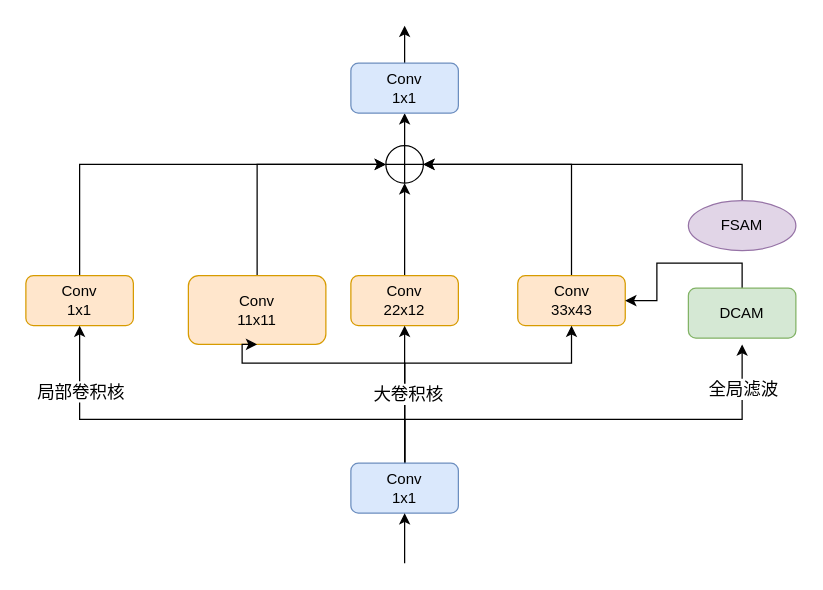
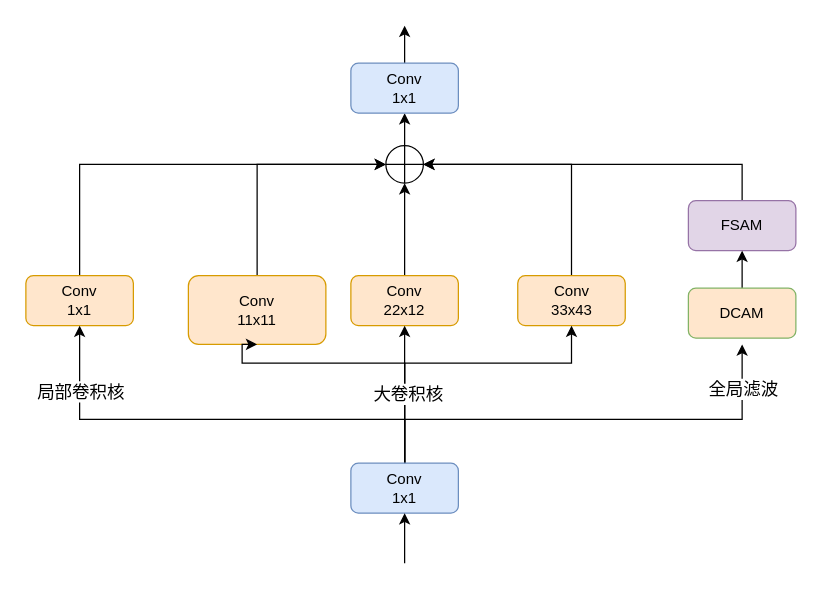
- <mxCell id="11" value="FSAM" style="ellipse;whiteSpace=wrap;html=1;fillColor=#e1d5e7;strokeColor=#9673a6;" vertex="1" parent="1"><mxGeometry x="550" y="160" width="86" height="40" as="geometry" /></mxCell>
+ <mxCell id="11" value="FSAM" style="rounded=1;whiteSpace=wrap;html=1;fillColor=#e1d5e7;strokeColor=#9673a6;" vertex="1" parent="1"><mxGeometry x="550" y="160" width="86" height="40" as="geometry" /></mxCell>
- <mxCell id="12" style="edgeStyle=orthogonalEdgeStyle;rounded=0;orthogonalLoop=1;jettySize=auto;html=1;exitX=0.5;exitY=0;exitDx=0;exitDy=0;" edge="1" parent="1" source="13" target="9"><mxGeometry relative="1" as="geometry" /></mxCell>
+ <mxCell id="12" style="edgeStyle=orthogonalEdgeStyle;rounded=0;orthogonalLoop=1;jettySize=auto;html=1;exitX=0.5;exitY=0;exitDx=0;exitDy=0;entryX=0.5;entryY=1;entryDx=0;entryDy=0;" edge="1" parent="1" source="13" target="11"><mxGeometry relative="1" as="geometry" /></mxCell>
- <mxCell id="13" value="DCAM" style="rounded=1;whiteSpace=wrap;html=1;fillColor=#d5e8d4;strokeColor=#82b366;" vertex="1" parent="1"><mxGeometry x="550" y="230" width="86" height="40" as="geometry" /></mxCell>
+ <mxCell id="13" value="DCAM" style="rounded=1;whiteSpace=wrap;html=1;fillColor=#ffe6cc;strokeColor=#82b366;" vertex="1" parent="1"><mxGeometry x="550" y="230" width="86" height="40" as="geometry" /></mxCell>
